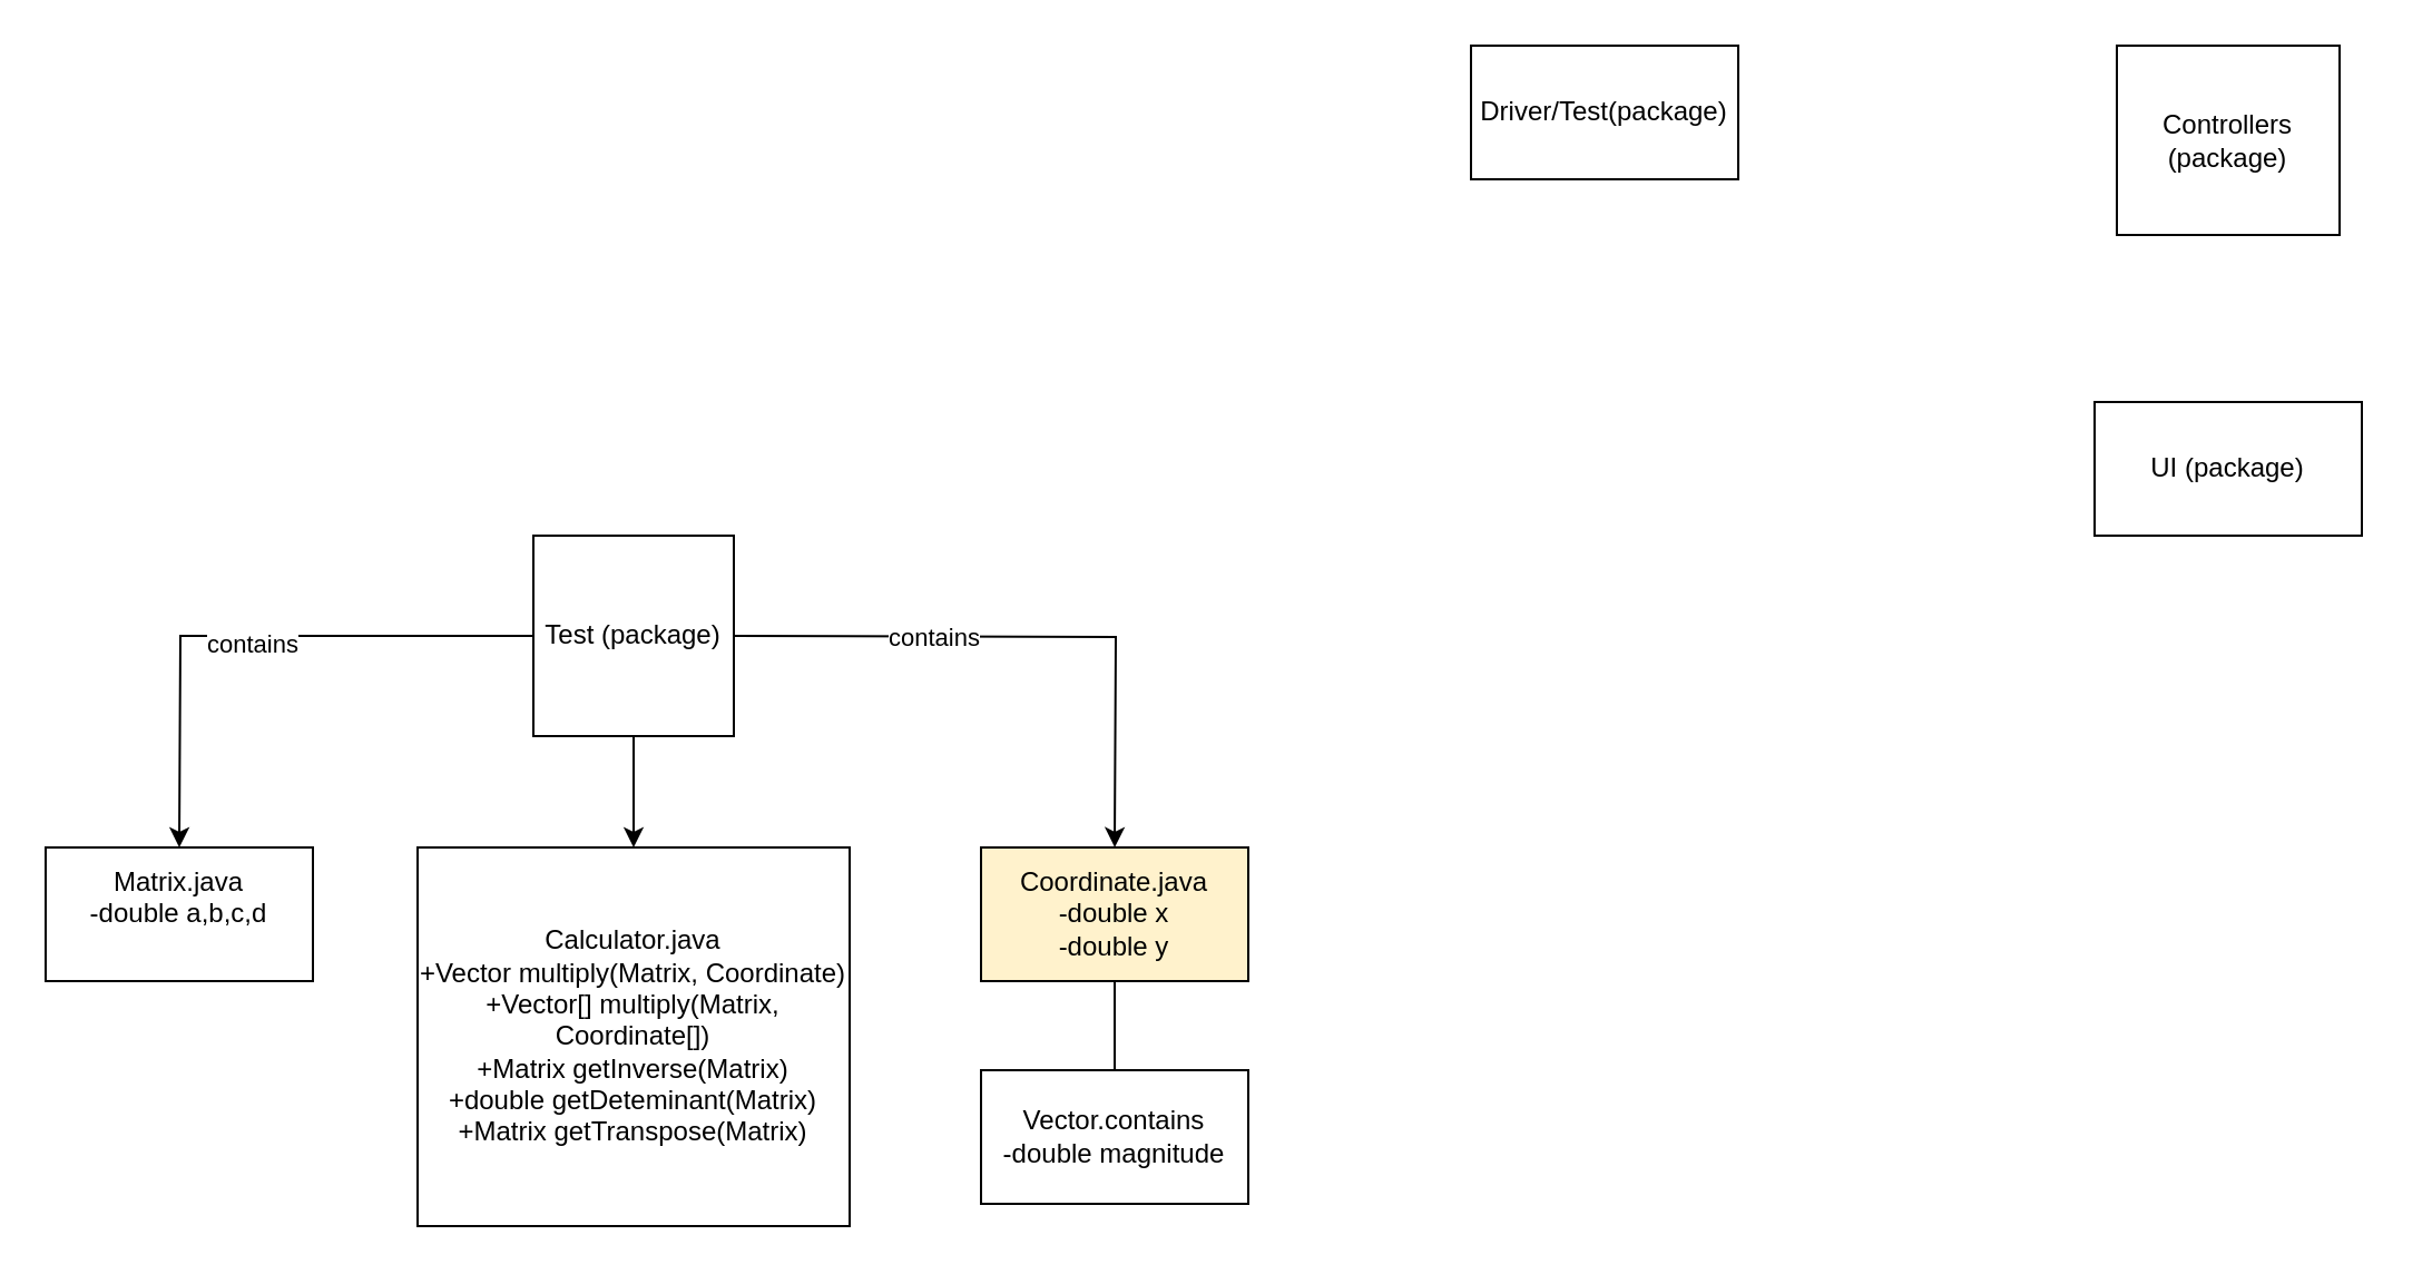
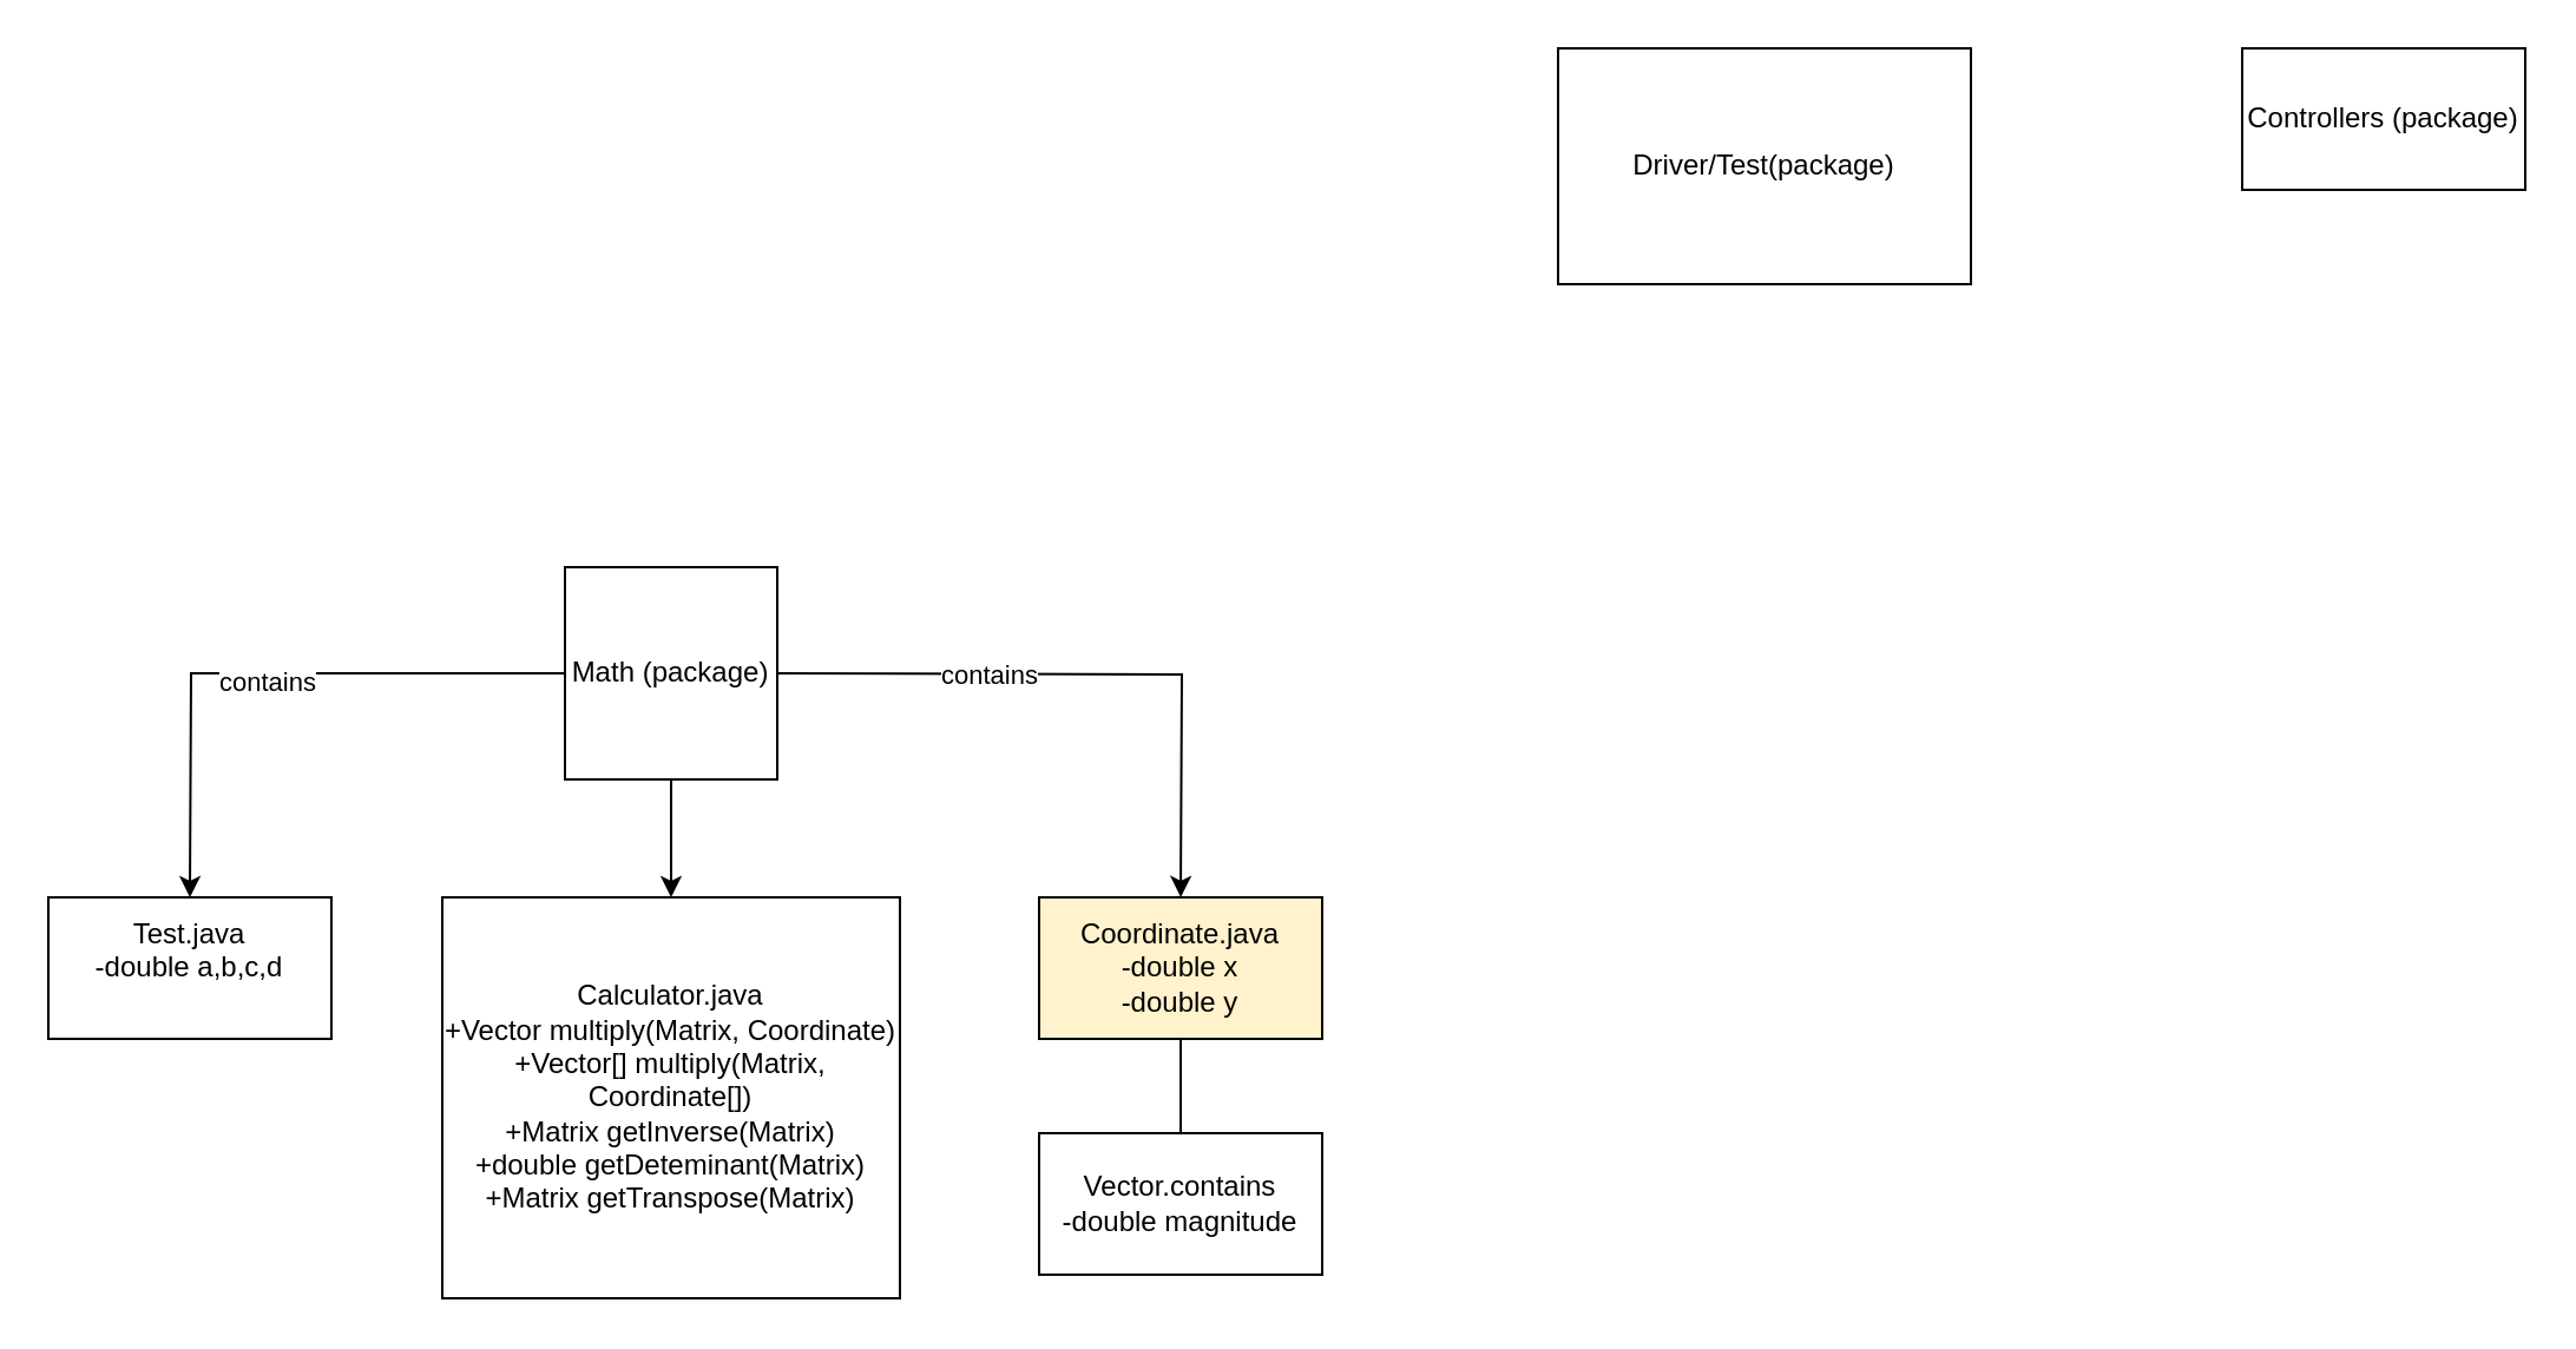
- <mxCell id="13" value="Driver/Test(package)" style="rounded=0;whiteSpace=wrap;html=1;" vertex="1" parent="1"><mxGeometry x="660" y="20" width="120" height="60" as="geometry" /></mxCell>
+ <mxCell id="13" value="Driver/Test(package)" style="rounded=0;whiteSpace=wrap;html=1;" vertex="1" parent="1"><mxGeometry x="660" y="20" width="175" height="100" as="geometry" /></mxCell>
- <mxCell id="14" value="Controllers (package)" style="rounded=0;whiteSpace=wrap;html=1;" vertex="1" parent="1"><mxGeometry x="950" y="20" width="100" height="85" as="geometry" /></mxCell>
+ <mxCell id="14" value="Controllers (package)" style="rounded=0;whiteSpace=wrap;html=1;" vertex="1" parent="1"><mxGeometry x="950" y="20" width="120" height="60" as="geometry" /></mxCell>
- <mxCell id="15" value="UI (package)" style="rounded=0;whiteSpace=wrap;html=1;" vertex="1" parent="1"><mxGeometry x="940" y="180" width="120" height="60" as="geometry" /></mxCell>
- <mxCell id="7" value="Test (package)" style="whiteSpace=wrap;html=1;aspect=fixed;" vertex="1" parent="1"><mxGeometry x="239" y="240" width="90" height="90" as="geometry" /></mxCell>
+ <mxCell id="7" value="Math (package)" style="whiteSpace=wrap;html=1;aspect=fixed;" vertex="1" parent="1"><mxGeometry x="239" y="240" width="90" height="90" as="geometry" /></mxCell>
- <mxCell id="8" value="&lt;div&gt;Matrix.java&lt;/div&gt;&lt;div&gt;-double a,b,c,d&lt;/div&gt;&lt;div&gt;&lt;br&gt;&lt;/div&gt;" style="rounded=0;whiteSpace=wrap;html=1;" vertex="1" parent="1"><mxGeometry x="20" width="120" height="60" as="geometry" y="380" /></mxCell>
+ <mxCell id="8" value="&lt;div&gt;Test.java&lt;/div&gt;&lt;div&gt;-double a,b,c,d&lt;/div&gt;&lt;div&gt;&lt;br&gt;&lt;/div&gt;" style="rounded=0;whiteSpace=wrap;html=1;" vertex="1" parent="1"><mxGeometry x="20" width="120" height="60" as="geometry" y="380" /></mxCell>
